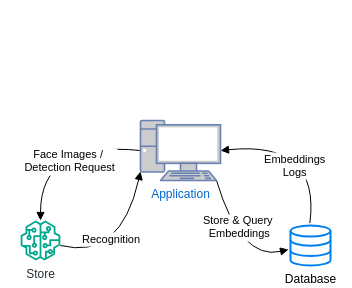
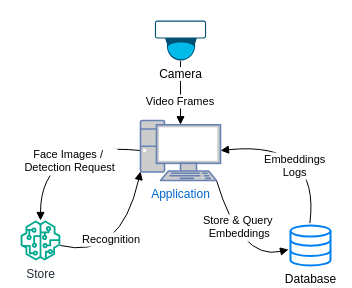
+ <mxCell id="9" value="&lt;span style=&quot;color: rgb(0, 0, 0); background-color: light-dark(#ffffff, var(--ge-dark-color, #121212));&quot;&gt;Camera&lt;/span&gt;" style="points=[[0.015,0.015,0],[0.5,0,0],[0.985,0.015,0],[1,0.22,0],[0.985,0.43,0],[0.73,0.85,0],[0.5,1,0],[0.285,0.85,0],[0.015,0.43,0],[0,0.22,0]];verticalLabelPosition=bottom;sketch=0;html=1;verticalAlign=top;aspect=fixed;align=center;pointerEvents=1;shape=mxgraph.cisco19.surveillance_camera;fillColor=#005073;strokeColor=none;" parent="1" vertex="1"><mxGeometry x="154.4" y="20" width="51.2" height="40" as="geometry" /></mxCell>
+ <mxCell id="2" value="Video Frames" style="curved=1;startArrow=none;endArrow=block;exitX=0.5;exitY=1;entryX=0.5;entryY=0.07;exitDx=0;exitDy=0;exitPerimeter=0;entryDx=0;entryDy=0;entryPerimeter=0;" parent="1" source="9" target="10" edge="1"><mxGeometry x="0.246" relative="1" as="geometry"><Array as="points" /><mxPoint x="189.5" y="62" as="sourcePoint" /><mxPoint x="194" y="150" as="targetPoint" /><mxPoint as="offset" /></mxGeometry></mxCell>
